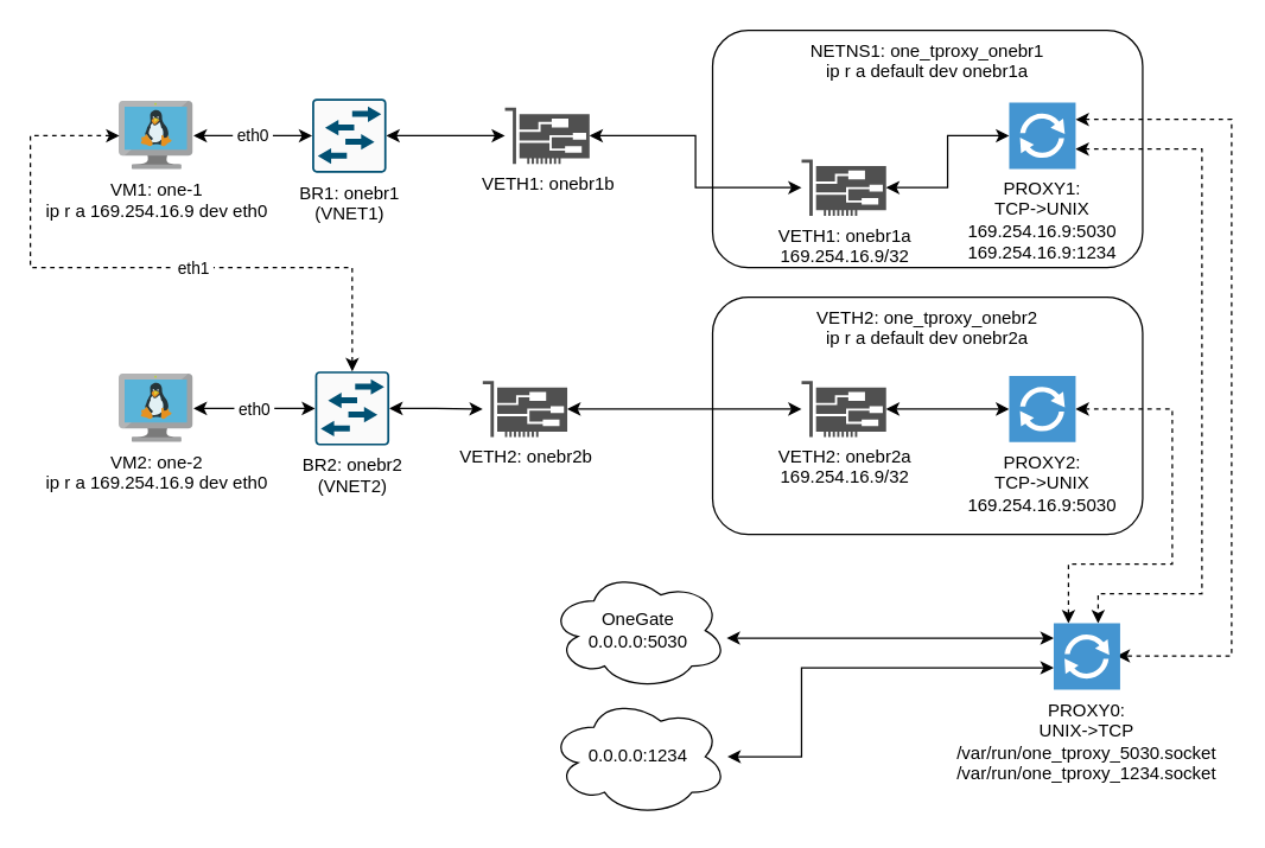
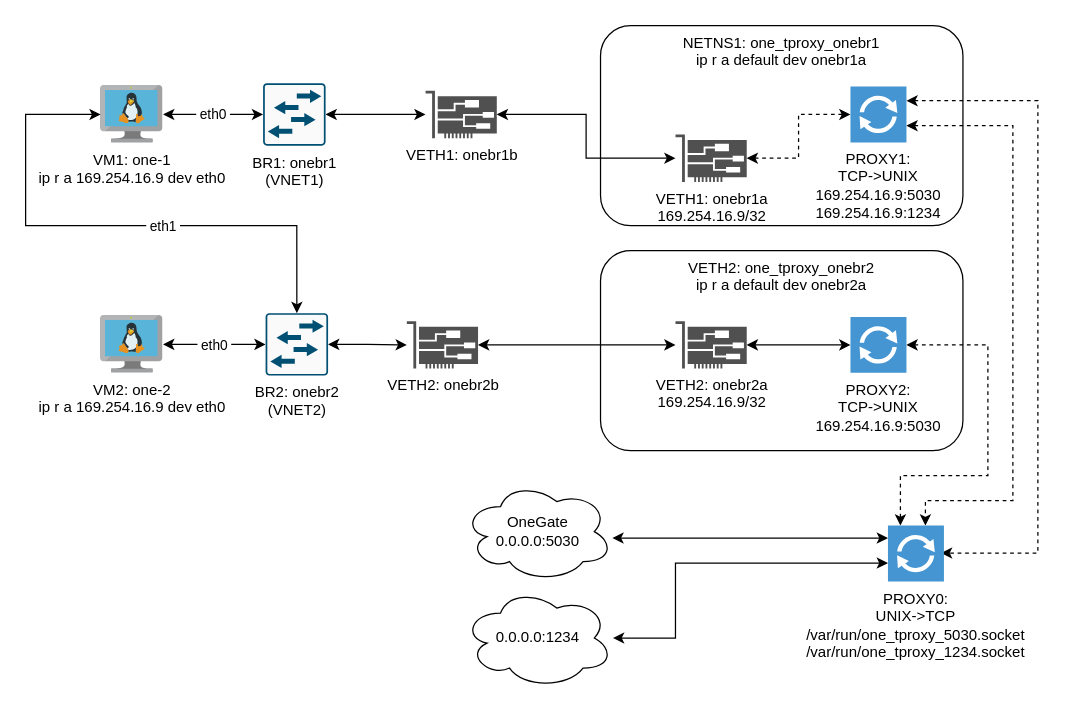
- <mxCell id="20" style="edgeStyle=orthogonalEdgeStyle;rounded=0;orthogonalLoop=1;jettySize=auto;html=1;startArrow=classic;startFill=1;" parent="17" source="21" target="19" edge="1"><mxGeometry relative="1" as="geometry" /></mxCell>
+ <mxCell id="20" style="edgeStyle=orthogonalEdgeStyle;rounded=0;orthogonalLoop=1;jettySize=auto;html=1;startArrow=classic;startFill=1;dashed=1;" parent="17" source="21" target="19" edge="1"><mxGeometry relative="1" as="geometry" /></mxCell>
- <mxCell id="14" style="edgeStyle=orthogonalEdgeStyle;rounded=0;orthogonalLoop=1;jettySize=auto;html=1;entryX=0.5;entryY=0;entryDx=0;entryDy=0;entryPerimeter=0;startArrow=classic;startFill=1;dashed=1;" parent="1" source="8" target="37" edge="1"><mxGeometry relative="1" as="geometry"><Array as="points"><mxPoint x="20.03" y="91" /><mxPoint x="20.03" y="180" /><mxPoint x="237.03" y="180" /></Array></mxGeometry></mxCell>
+ <mxCell id="14" style="edgeStyle=orthogonalEdgeStyle;rounded=0;orthogonalLoop=1;jettySize=auto;html=1;entryX=0.5;entryY=0;entryDx=0;entryDy=0;entryPerimeter=0;startArrow=classic;startFill=1;" parent="1" source="8" target="37" edge="1"><mxGeometry relative="1" as="geometry"><Array as="points"><mxPoint x="20.03" y="91" /><mxPoint x="20.03" y="180" /><mxPoint x="237.03" y="180" /></Array></mxGeometry></mxCell>
